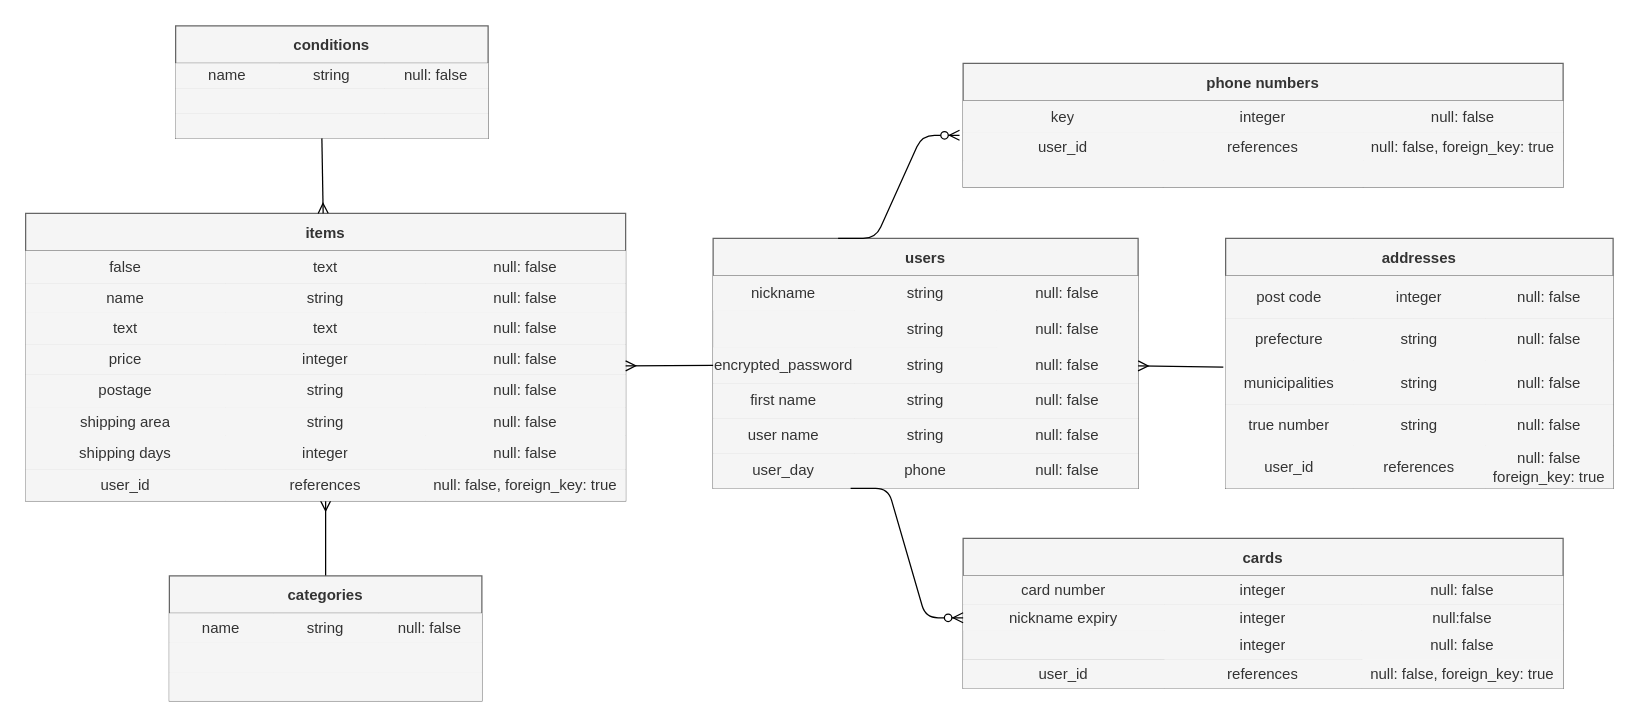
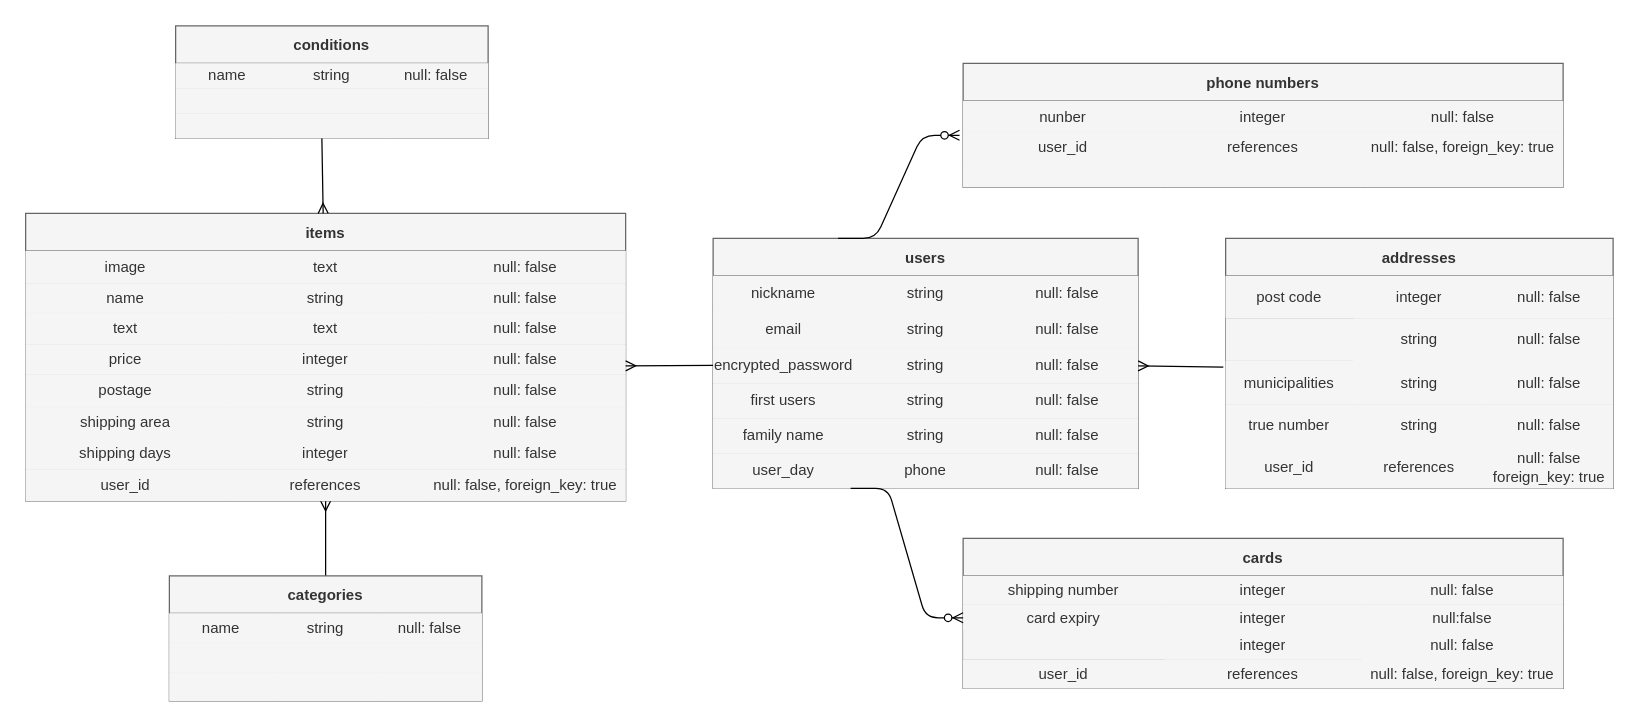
- <mxCell id="113" value="key" style="shape=partialRectangle;html=1;whiteSpace=wrap;connectable=0;fillColor=#f5f5f5;top=0;left=0;bottom=0;right=0;overflow=hidden;pointerEvents=1;fontColor=#333333;strokeColor=#666666;" parent="112" vertex="1"><mxGeometry width="160" height="25" as="geometry"><mxRectangle width="160" height="25" as="alternateBounds" /></mxGeometry></mxCell>
+ <mxCell id="113" value="nunber" style="shape=partialRectangle;html=1;whiteSpace=wrap;connectable=0;fillColor=#f5f5f5;top=0;left=0;bottom=0;right=0;overflow=hidden;pointerEvents=1;fontColor=#333333;strokeColor=#666666;" parent="112" vertex="1"><mxGeometry width="160" height="25" as="geometry"><mxRectangle width="160" height="25" as="alternateBounds" /></mxGeometry></mxCell>
- <mxCell id="30" value="false" style="shape=partialRectangle;html=1;whiteSpace=wrap;connectable=0;fillColor=#f5f5f5;top=0;left=0;bottom=0;right=0;overflow=hidden;pointerEvents=1;fontColor=#333333;strokeColor=#666666;" parent="29" vertex="1"><mxGeometry width="160" height="26" as="geometry"><mxRectangle width="160" height="26" as="alternateBounds" /></mxGeometry></mxCell>
+ <mxCell id="30" value="image" style="shape=partialRectangle;html=1;whiteSpace=wrap;connectable=0;fillColor=#f5f5f5;top=0;left=0;bottom=0;right=0;overflow=hidden;pointerEvents=1;fontColor=#333333;strokeColor=#666666;" parent="29" vertex="1"><mxGeometry width="160" height="26" as="geometry"><mxRectangle width="160" height="26" as="alternateBounds" /></mxGeometry></mxCell>
+ <mxCell id="8" value="email" style="shape=partialRectangle;html=1;whiteSpace=wrap;connectable=0;fillColor=#f5f5f5;top=0;left=0;bottom=0;right=0;overflow=hidden;pointerEvents=1;fontColor=#333333;strokeColor=#666666;" parent="7" vertex="1"><mxGeometry width="113" height="29" as="geometry"><mxRectangle width="113" height="29" as="alternateBounds" /></mxGeometry></mxCell>
- <mxCell id="96" value="prefecture" style="shape=partialRectangle;html=1;whiteSpace=wrap;connectable=0;fillColor=#f5f5f5;top=0;left=0;bottom=0;right=0;overflow=hidden;pointerEvents=1;fontColor=#333333;strokeColor=#666666;" parent="95" vertex="1"><mxGeometry width="102" height="34" as="geometry"><mxRectangle width="102" height="34" as="alternateBounds" /></mxGeometry></mxCell>
- <mxCell id="16" value="first name" style="shape=partialRectangle;html=1;whiteSpace=wrap;connectable=0;fillColor=#f5f5f5;top=0;left=0;bottom=0;right=0;overflow=hidden;pointerEvents=1;fontColor=#333333;strokeColor=#666666;" parent="15" vertex="1"><mxGeometry width="113" height="28" as="geometry"><mxRectangle width="113" height="28" as="alternateBounds" /></mxGeometry></mxCell>
+ <mxCell id="16" value="first users" style="shape=partialRectangle;html=1;whiteSpace=wrap;connectable=0;fillColor=#f5f5f5;top=0;left=0;bottom=0;right=0;overflow=hidden;pointerEvents=1;fontColor=#333333;strokeColor=#666666;" parent="15" vertex="1"><mxGeometry width="113" height="28" as="geometry"><mxRectangle width="113" height="28" as="alternateBounds" /></mxGeometry></mxCell>
- <mxCell id="20" value="user name" style="shape=partialRectangle;html=1;whiteSpace=wrap;connectable=0;fillColor=#f5f5f5;top=0;left=0;bottom=0;right=0;overflow=hidden;pointerEvents=1;fontColor=#333333;strokeColor=#666666;" parent="19" vertex="1"><mxGeometry width="113" height="28" as="geometry"><mxRectangle width="113" height="28" as="alternateBounds" /></mxGeometry></mxCell>
+ <mxCell id="20" value="family name" style="shape=partialRectangle;html=1;whiteSpace=wrap;connectable=0;fillColor=#f5f5f5;top=0;left=0;bottom=0;right=0;overflow=hidden;pointerEvents=1;fontColor=#333333;strokeColor=#666666;" parent="19" vertex="1"><mxGeometry width="113" height="28" as="geometry"><mxRectangle width="113" height="28" as="alternateBounds" /></mxGeometry></mxCell>
- <mxCell id="76" value="card number" style="shape=partialRectangle;html=1;whiteSpace=wrap;connectable=0;fillColor=#f5f5f5;top=0;left=0;bottom=0;right=0;overflow=hidden;pointerEvents=1;fontColor=#333333;strokeColor=#666666;" parent="75" vertex="1"><mxGeometry width="161" height="23" as="geometry"><mxRectangle width="161" height="23" as="alternateBounds" /></mxGeometry></mxCell>
+ <mxCell id="76" value="shipping number" style="shape=partialRectangle;html=1;whiteSpace=wrap;connectable=0;fillColor=#f5f5f5;top=0;left=0;bottom=0;right=0;overflow=hidden;pointerEvents=1;fontColor=#333333;strokeColor=#666666;" parent="75" vertex="1"><mxGeometry width="161" height="23" as="geometry"><mxRectangle width="161" height="23" as="alternateBounds" /></mxGeometry></mxCell>
- <mxCell id="80" value="nickname expiry" style="shape=partialRectangle;html=1;whiteSpace=wrap;connectable=0;fillColor=#f5f5f5;top=0;left=0;bottom=0;right=0;overflow=hidden;pointerEvents=1;fontColor=#333333;strokeColor=#666666;" parent="79" vertex="1"><mxGeometry width="161" height="21" as="geometry"><mxRectangle width="161" height="21" as="alternateBounds" /></mxGeometry></mxCell>
+ <mxCell id="80" value="card expiry" style="shape=partialRectangle;html=1;whiteSpace=wrap;connectable=0;fillColor=#f5f5f5;top=0;left=0;bottom=0;right=0;overflow=hidden;pointerEvents=1;fontColor=#333333;strokeColor=#666666;" parent="79" vertex="1"><mxGeometry width="161" height="21" as="geometry"><mxRectangle width="161" height="21" as="alternateBounds" /></mxGeometry></mxCell>
